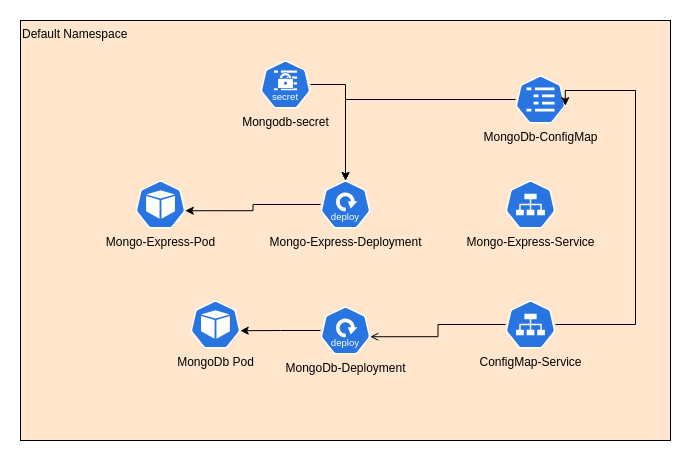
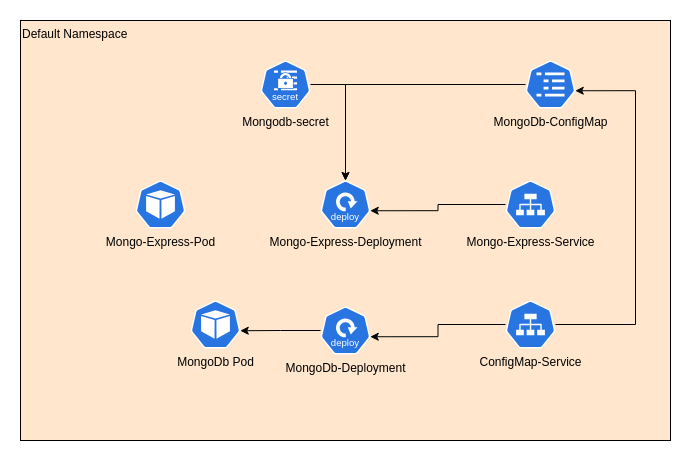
- <mxCell id="10" value="MongoDb-ConfigMap" style="aspect=fixed;sketch=0;html=1;dashed=0;whitespace=wrap;verticalLabelPosition=bottom;verticalAlign=top;fillColor=#2875E2;strokeColor=#ffffff;points=[[0.005,0.63,0],[0.1,0.2,0],[0.9,0.2,0],[0.5,0,0],[0.995,0.63,0],[0.72,0.99,0],[0.5,1,0],[0.28,0.99,0]];shape=mxgraph.kubernetes.icon2;prIcon=cm" vertex="1" parent="1"><mxGeometry x="515" y="75" width="50" height="48" as="geometry" /></mxCell>
+ <mxCell id="10" value="MongoDb-ConfigMap" style="aspect=fixed;sketch=0;html=1;dashed=0;whitespace=wrap;verticalLabelPosition=bottom;verticalAlign=top;fillColor=#2875E2;strokeColor=#ffffff;points=[[0.005,0.63,0],[0.1,0.2,0],[0.9,0.2,0],[0.5,0,0],[0.995,0.63,0],[0.72,0.99,0],[0.5,1,0],[0.28,0.99,0]];shape=mxgraph.kubernetes.icon2;prIcon=cm" vertex="1" parent="1"><mxGeometry x="525" y="60" width="50" height="48" as="geometry" /></mxCell>
- <mxCell id="13" style="edgeStyle=orthogonalEdgeStyle;rounded=0;orthogonalLoop=1;jettySize=auto;html=1;entryX=0.995;entryY=0.63;entryDx=0;entryDy=0;entryPerimeter=0;" edge="1" parent="1" source="9" target="4"><mxGeometry relative="1" as="geometry" /></mxCell>
+ <mxCell id="14" style="edgeStyle=orthogonalEdgeStyle;rounded=0;orthogonalLoop=1;jettySize=auto;html=1;entryX=0.995;entryY=0.63;entryDx=0;entryDy=0;entryPerimeter=0;" edge="1" parent="1" source="7" target="9"><mxGeometry relative="1" as="geometry" /></mxCell>
- <mxCell id="12" style="edgeStyle=orthogonalEdgeStyle;rounded=0;orthogonalLoop=1;jettySize=auto;html=1;entryX=0.995;entryY=0.63;entryDx=0;entryDy=0;entryPerimeter=0;endArrow=open;" edge="1" parent="1" source="8" target="6"><mxGeometry relative="1" as="geometry" /></mxCell>
+ <mxCell id="12" style="edgeStyle=orthogonalEdgeStyle;rounded=0;orthogonalLoop=1;jettySize=auto;html=1;entryX=0.995;entryY=0.63;entryDx=0;entryDy=0;entryPerimeter=0;" edge="1" parent="1" source="8" target="6"><mxGeometry relative="1" as="geometry" /></mxCell>
